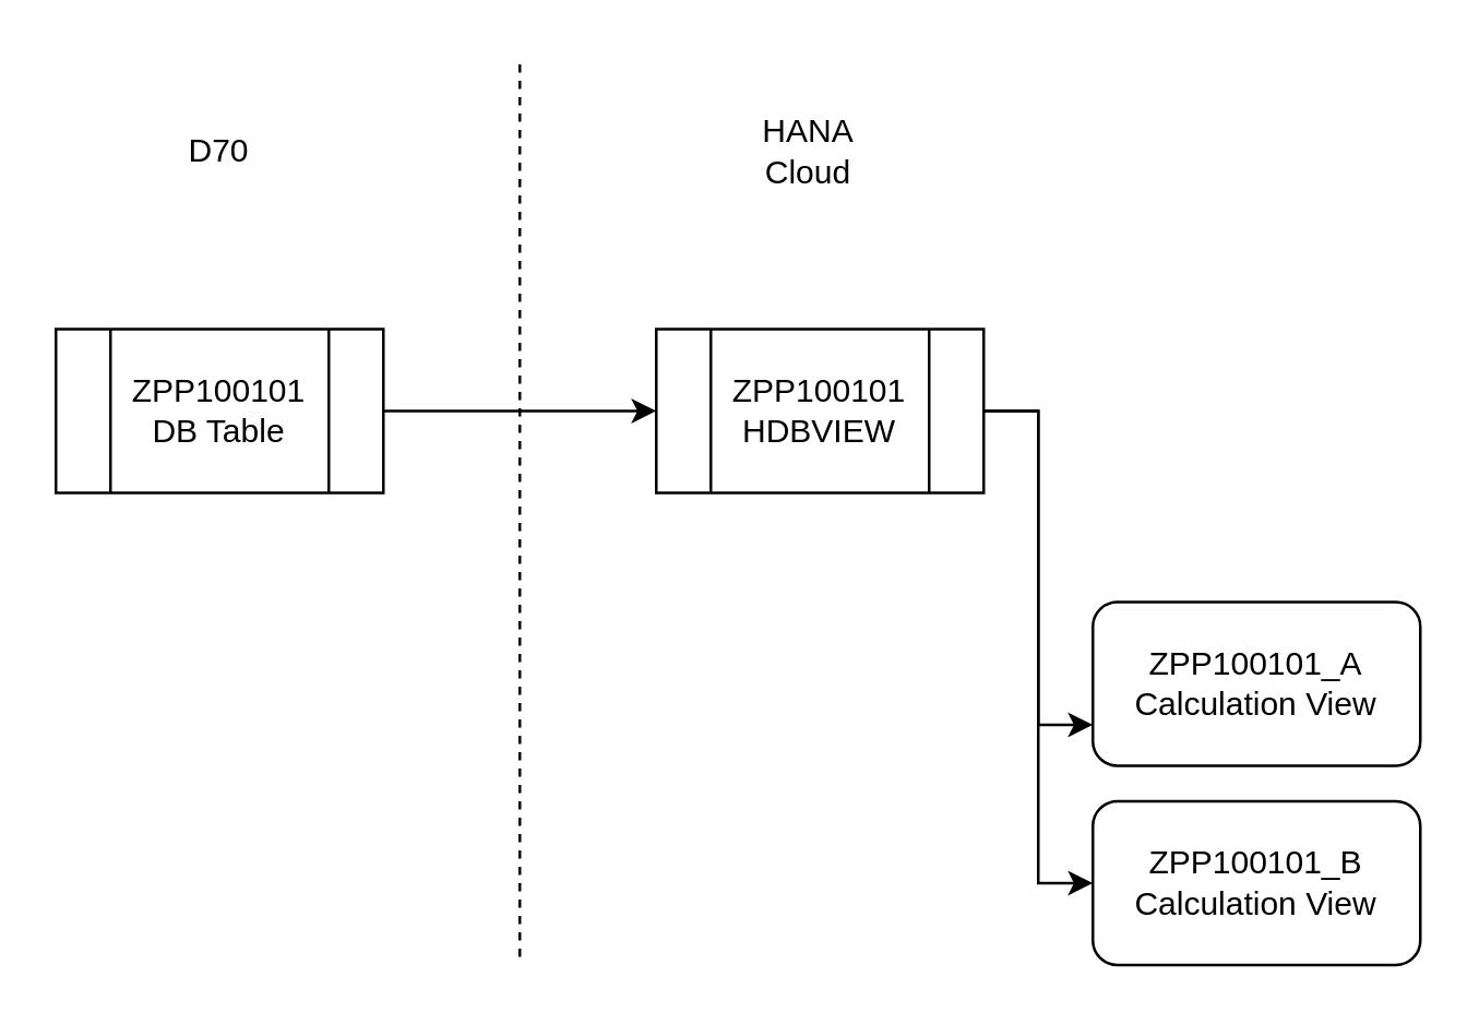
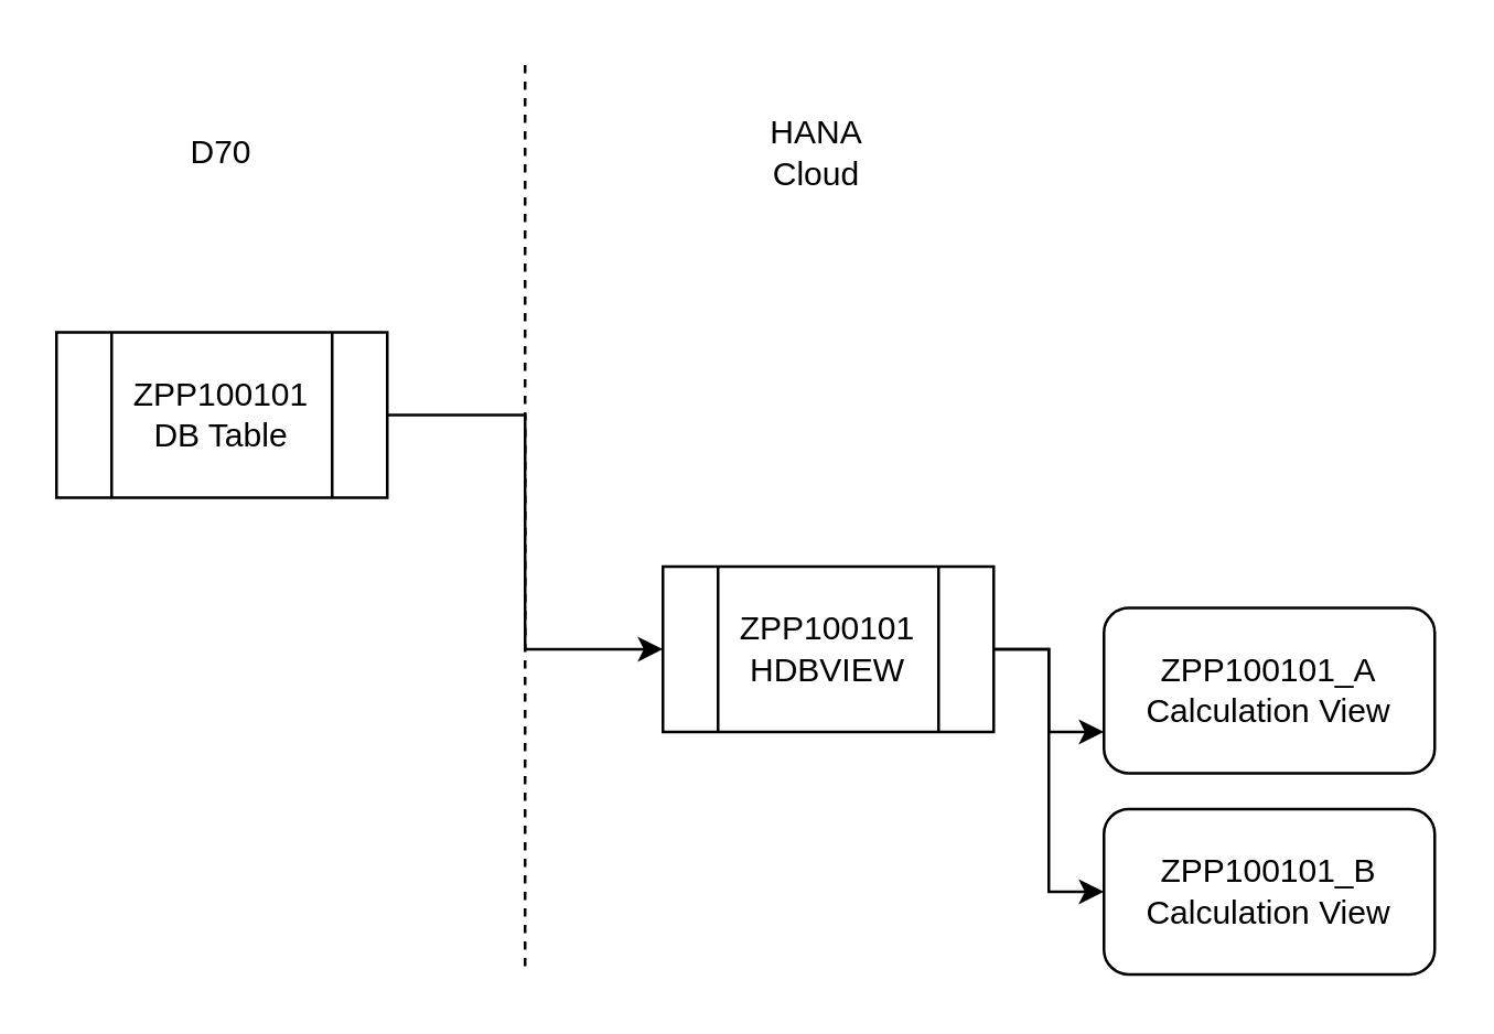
- <mxCell id="7" value="ZPP100101&lt;br&gt;HDBVIEW" style="shape=process;whiteSpace=wrap;html=1;backgroundOutline=1;size=0.167;" vertex="1" parent="1"><mxGeometry x="240" y="120" width="120" height="60" as="geometry" /></mxCell>
+ <mxCell id="7" value="ZPP100101&lt;br&gt;HDBVIEW" style="shape=process;whiteSpace=wrap;html=1;backgroundOutline=1;size=0.167;" vertex="1" parent="1"><mxGeometry x="240" y="205" width="120" height="60" as="geometry" /></mxCell>
